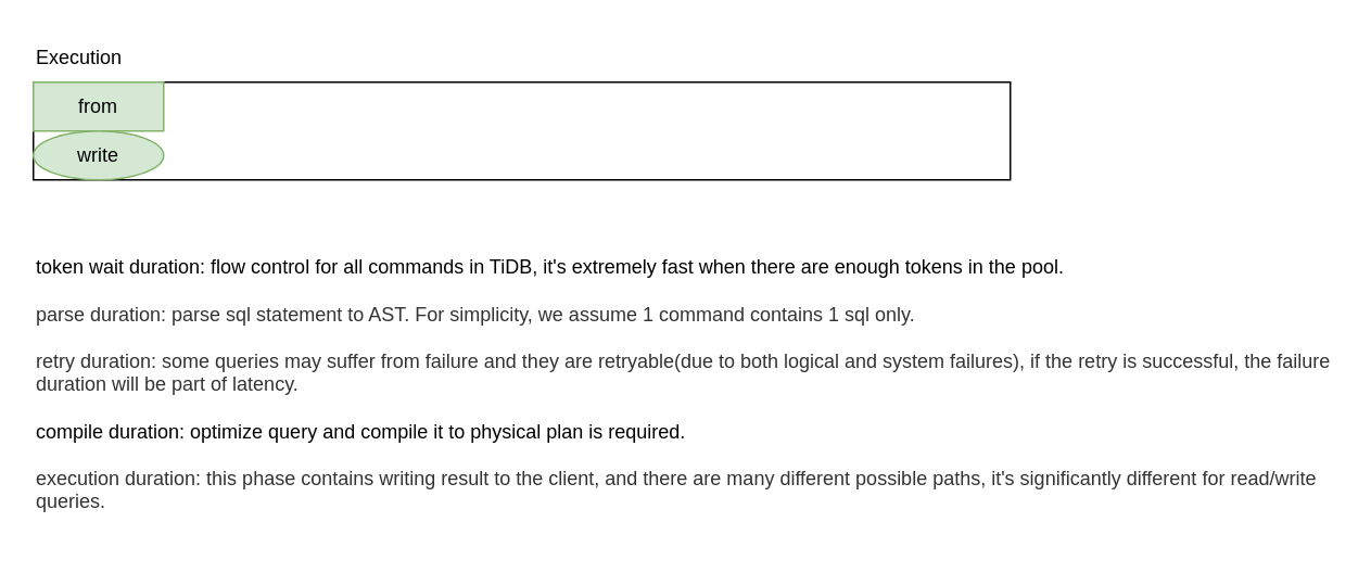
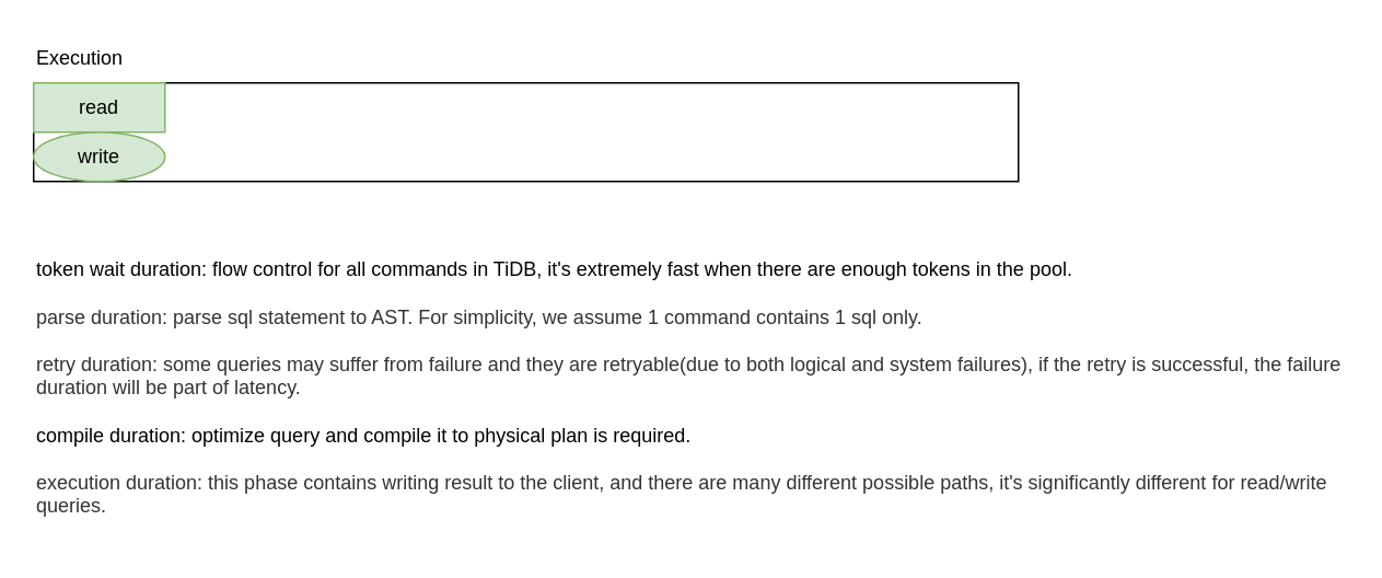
- <mxCell id="3" value="from" style="rounded=0;whiteSpace=wrap;html=1;fillColor=#d5e8d4;strokeColor=#82b366;" vertex="1" parent="1"><mxGeometry x="20" y="50" width="80" height="30" as="geometry" /></mxCell>
+ <mxCell id="3" value="read" style="rounded=0;whiteSpace=wrap;html=1;fillColor=#d5e8d4;strokeColor=#82b366;" vertex="1" parent="1"><mxGeometry x="20" y="50" width="80" height="30" as="geometry" /></mxCell>
